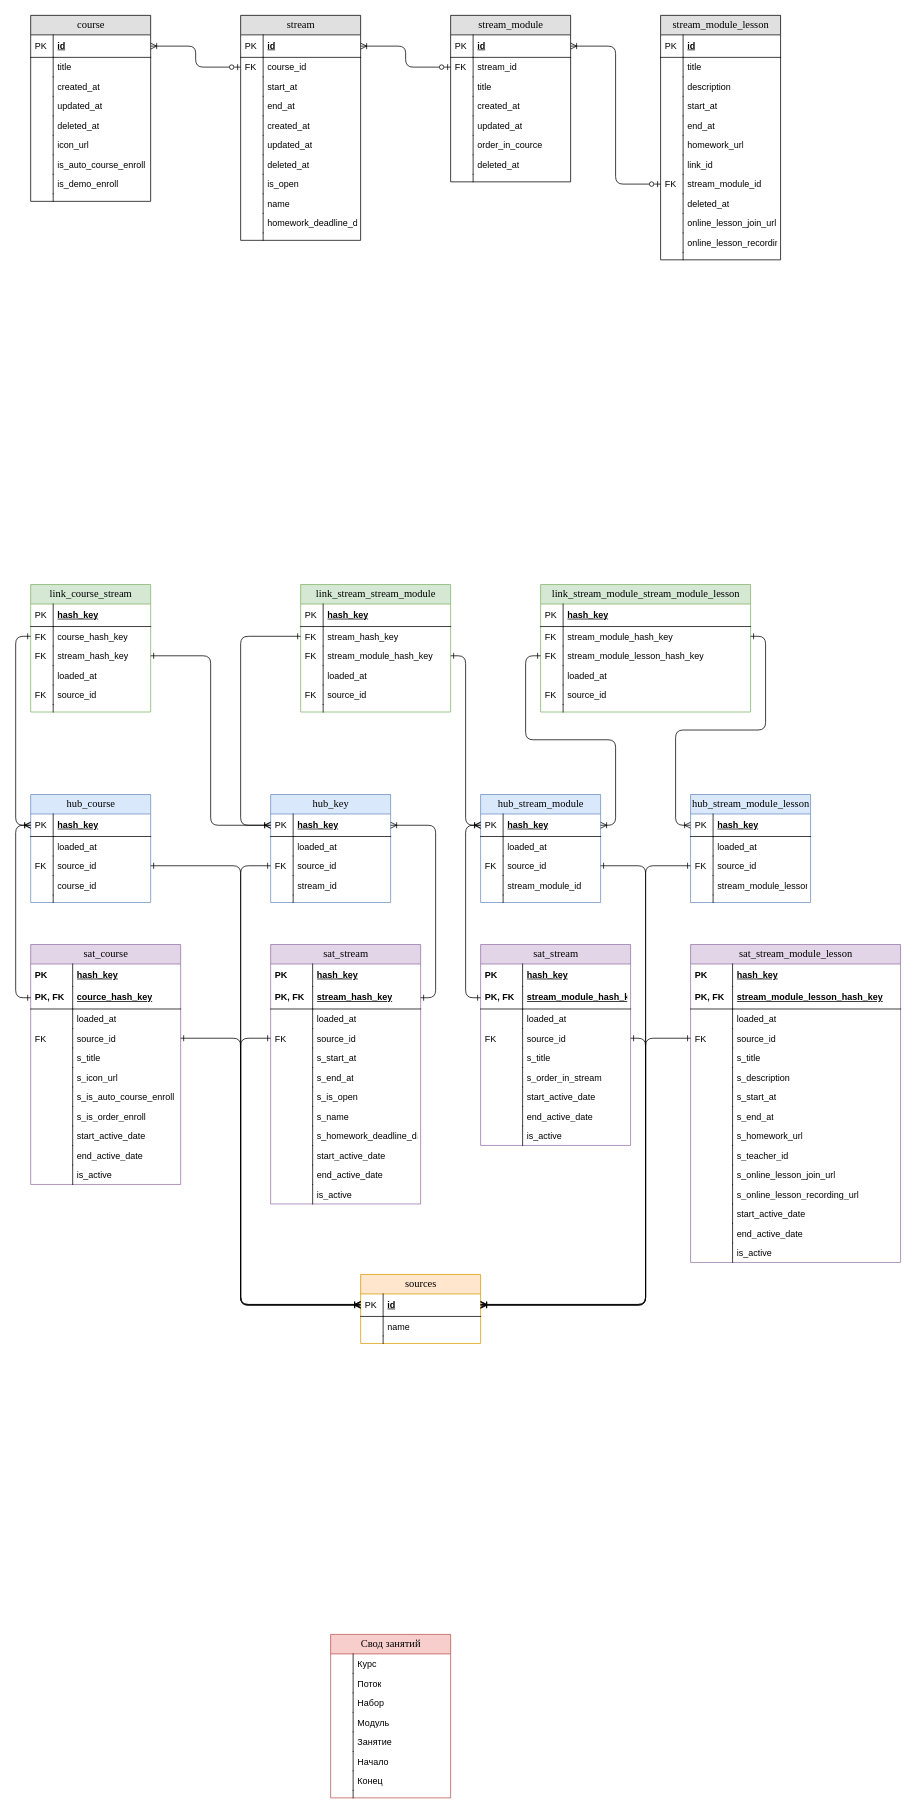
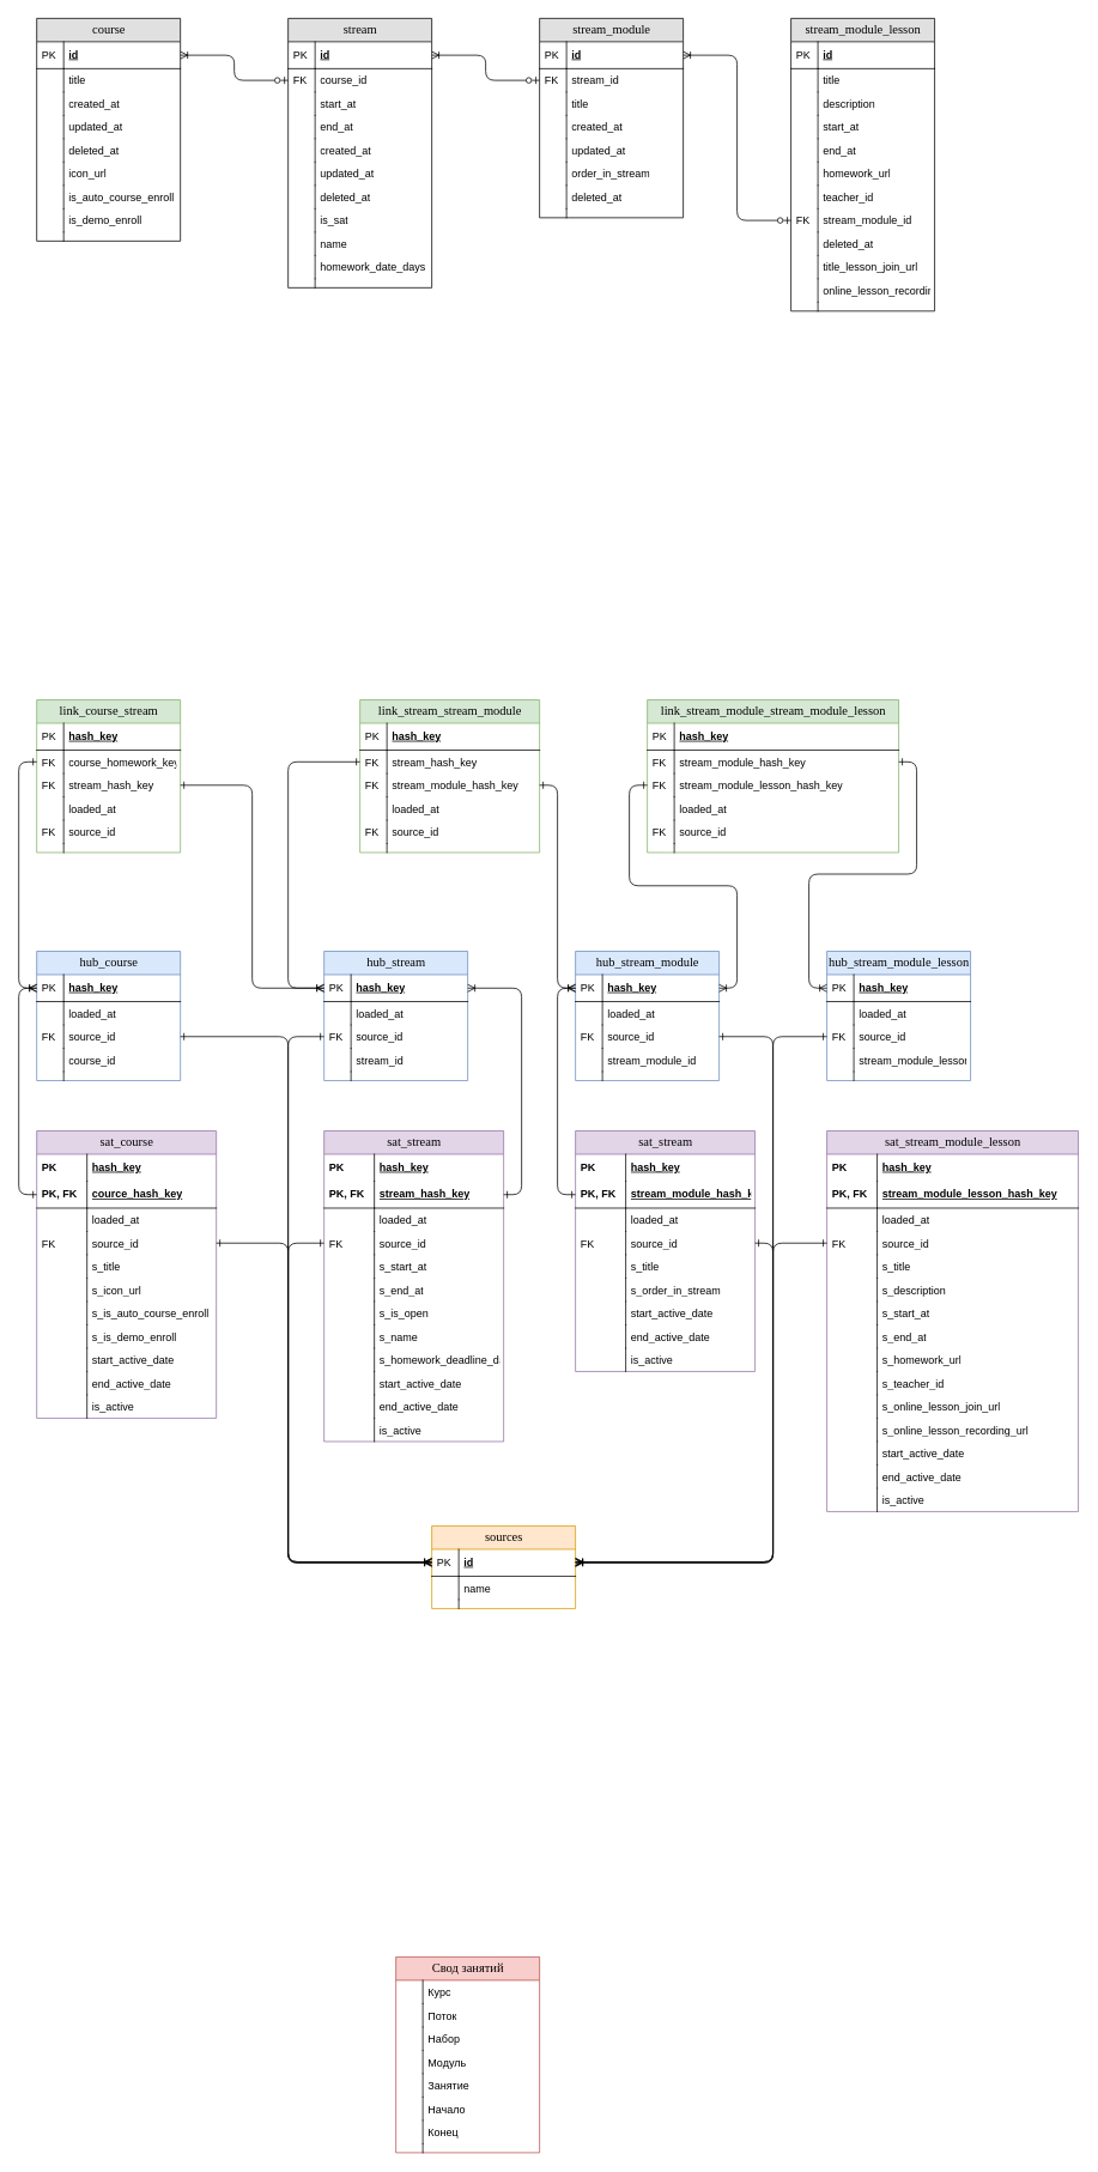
- <mxCell id="55" value="order_in_cource" style="shape=partialRectangle;top=0;left=0;right=0;bottom=0;html=1;align=left;verticalAlign=top;fillColor=none;spacingLeft=34;spacingRight=4;whiteSpace=wrap;overflow=hidden;rotatable=0;points=[[0,0.5],[1,0.5]];portConstraint=eastwest;dropTarget=0;" parent="44" vertex="1"><mxGeometry y="160" width="160" height="26" as="geometry" /></mxCell>
+ <mxCell id="55" value="order_in_stream" style="shape=partialRectangle;top=0;left=0;right=0;bottom=0;html=1;align=left;verticalAlign=top;fillColor=none;spacingLeft=34;spacingRight=4;whiteSpace=wrap;overflow=hidden;rotatable=0;points=[[0,0.5],[1,0.5]];portConstraint=eastwest;dropTarget=0;" parent="44" vertex="1"><mxGeometry y="160" width="160" height="26" as="geometry" /></mxCell>
- <mxCell id="74" value="link_id" style="shape=partialRectangle;top=0;left=0;right=0;bottom=0;html=1;align=left;verticalAlign=top;fillColor=none;spacingLeft=34;spacingRight=4;whiteSpace=wrap;overflow=hidden;rotatable=0;points=[[0,0.5],[1,0.5]];portConstraint=eastwest;dropTarget=0;" parent="61" vertex="1"><mxGeometry y="186" width="160" height="26" as="geometry" /></mxCell>
+ <mxCell id="74" value="teacher_id" style="shape=partialRectangle;top=0;left=0;right=0;bottom=0;html=1;align=left;verticalAlign=top;fillColor=none;spacingLeft=34;spacingRight=4;whiteSpace=wrap;overflow=hidden;rotatable=0;points=[[0,0.5],[1,0.5]];portConstraint=eastwest;dropTarget=0;" parent="61" vertex="1"><mxGeometry y="186" width="160" height="26" as="geometry" /></mxCell>
- <mxCell id="36" value="is_open" style="shape=partialRectangle;top=0;left=0;right=0;bottom=0;html=1;align=left;verticalAlign=top;fillColor=none;spacingLeft=34;spacingRight=4;whiteSpace=wrap;overflow=hidden;rotatable=0;points=[[0,0.5],[1,0.5]];portConstraint=eastwest;dropTarget=0;" parent="21" vertex="1"><mxGeometry y="212" width="160" height="26" as="geometry" /></mxCell>
+ <mxCell id="36" value="is_sat" style="shape=partialRectangle;top=0;left=0;right=0;bottom=0;html=1;align=left;verticalAlign=top;fillColor=none;spacingLeft=34;spacingRight=4;whiteSpace=wrap;overflow=hidden;rotatable=0;points=[[0,0.5],[1,0.5]];portConstraint=eastwest;dropTarget=0;" parent="21" vertex="1"><mxGeometry y="212" width="160" height="26" as="geometry" /></mxCell>
- <mxCell id="40" value="homework_deadline_days" style="shape=partialRectangle;top=0;left=0;right=0;bottom=0;html=1;align=left;verticalAlign=top;fillColor=none;spacingLeft=34;spacingRight=4;whiteSpace=wrap;overflow=hidden;rotatable=0;points=[[0,0.5],[1,0.5]];portConstraint=eastwest;dropTarget=0;" parent="21" vertex="1"><mxGeometry y="264" width="160" height="26" as="geometry" /></mxCell>
+ <mxCell id="40" value="homework_date_days" style="shape=partialRectangle;top=0;left=0;right=0;bottom=0;html=1;align=left;verticalAlign=top;fillColor=none;spacingLeft=34;spacingRight=4;whiteSpace=wrap;overflow=hidden;rotatable=0;points=[[0,0.5],[1,0.5]];portConstraint=eastwest;dropTarget=0;" parent="21" vertex="1"><mxGeometry y="264" width="160" height="26" as="geometry" /></mxCell>
- <mxCell id="80" value="online_lesson_join_url" style="shape=partialRectangle;top=0;left=0;right=0;bottom=0;html=1;align=left;verticalAlign=top;fillColor=none;spacingLeft=34;spacingRight=4;whiteSpace=wrap;overflow=hidden;rotatable=0;points=[[0,0.5],[1,0.5]];portConstraint=eastwest;dropTarget=0;" parent="61" vertex="1"><mxGeometry y="264" width="160" height="26" as="geometry" /></mxCell>
+ <mxCell id="80" value="title_lesson_join_url" style="shape=partialRectangle;top=0;left=0;right=0;bottom=0;html=1;align=left;verticalAlign=top;fillColor=none;spacingLeft=34;spacingRight=4;whiteSpace=wrap;overflow=hidden;rotatable=0;points=[[0,0.5],[1,0.5]];portConstraint=eastwest;dropTarget=0;" parent="61" vertex="1"><mxGeometry y="264" width="160" height="26" as="geometry" /></mxCell>
- <mxCell id="143" value="course_hash_key" style="shape=partialRectangle;top=0;left=0;right=0;bottom=0;html=1;align=left;verticalAlign=top;fillColor=none;spacingLeft=34;spacingRight=4;whiteSpace=wrap;overflow=hidden;rotatable=0;points=[[0,0.5],[1,0.5]];portConstraint=eastwest;dropTarget=0;" vertex="1" parent="140"><mxGeometry y="56" width="160" height="26" as="geometry" /></mxCell>
+ <mxCell id="143" value="course_homework_key" style="shape=partialRectangle;top=0;left=0;right=0;bottom=0;html=1;align=left;verticalAlign=top;fillColor=none;spacingLeft=34;spacingRight=4;whiteSpace=wrap;overflow=hidden;rotatable=0;points=[[0,0.5],[1,0.5]];portConstraint=eastwest;dropTarget=0;" vertex="1" parent="140"><mxGeometry y="56" width="160" height="26" as="geometry" /></mxCell>
- <mxCell id="107" value="hub_key" style="swimlane;html=1;fontStyle=0;childLayout=stackLayout;horizontal=1;startSize=26;fillColor=#dae8fc;horizontalStack=0;resizeParent=1;resizeLast=0;collapsible=1;marginBottom=0;swimlaneFillColor=#ffffff;align=center;rounded=0;shadow=0;comic=0;labelBackgroundColor=none;strokeWidth=1;fontFamily=Verdana;fontSize=14;swimlaneLine=1;strokeColor=#6c8ebf;" vertex="1" parent="1"><mxGeometry x="360" y="1059" width="160" height="144" as="geometry" /></mxCell>
+ <mxCell id="107" value="hub_stream" style="swimlane;html=1;fontStyle=0;childLayout=stackLayout;horizontal=1;startSize=26;fillColor=#dae8fc;horizontalStack=0;resizeParent=1;resizeLast=0;collapsible=1;marginBottom=0;swimlaneFillColor=#ffffff;align=center;rounded=0;shadow=0;comic=0;labelBackgroundColor=none;strokeWidth=1;fontFamily=Verdana;fontSize=14;swimlaneLine=1;strokeColor=#6c8ebf;" vertex="1" parent="1"><mxGeometry x="360" y="1059" width="160" height="144" as="geometry" /></mxCell>
- <mxCell id="204" value="s_is_order_enroll" style="shape=partialRectangle;top=0;left=0;right=0;bottom=0;html=1;align=left;verticalAlign=top;fillColor=none;spacingLeft=60;spacingRight=4;whiteSpace=wrap;overflow=hidden;rotatable=0;points=[[0,0.5],[1,0.5]];portConstraint=eastwest;dropTarget=0;" vertex="1" parent="189"><mxGeometry y="216" width="200" height="26" as="geometry" /></mxCell>
+ <mxCell id="204" value="s_is_demo_enroll" style="shape=partialRectangle;top=0;left=0;right=0;bottom=0;html=1;align=left;verticalAlign=top;fillColor=none;spacingLeft=60;spacingRight=4;whiteSpace=wrap;overflow=hidden;rotatable=0;points=[[0,0.5],[1,0.5]];portConstraint=eastwest;dropTarget=0;" vertex="1" parent="189"><mxGeometry y="216" width="200" height="26" as="geometry" /></mxCell>
